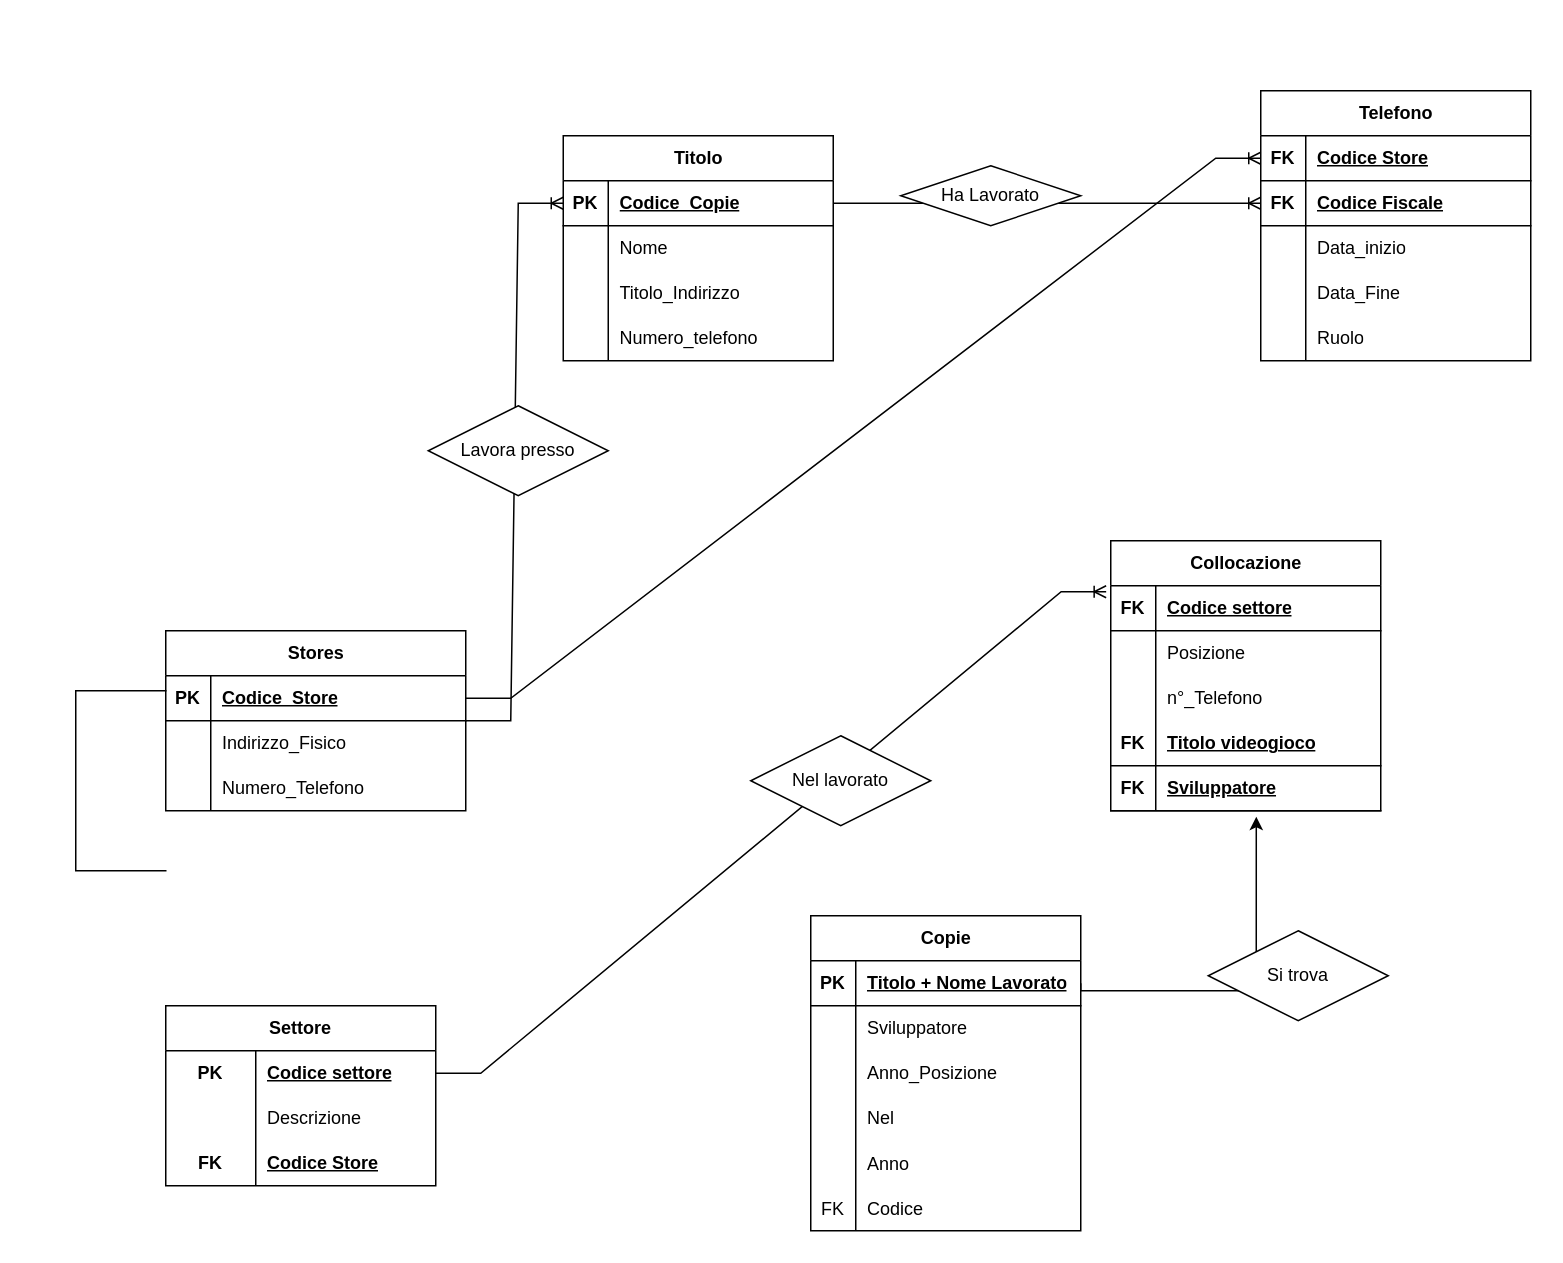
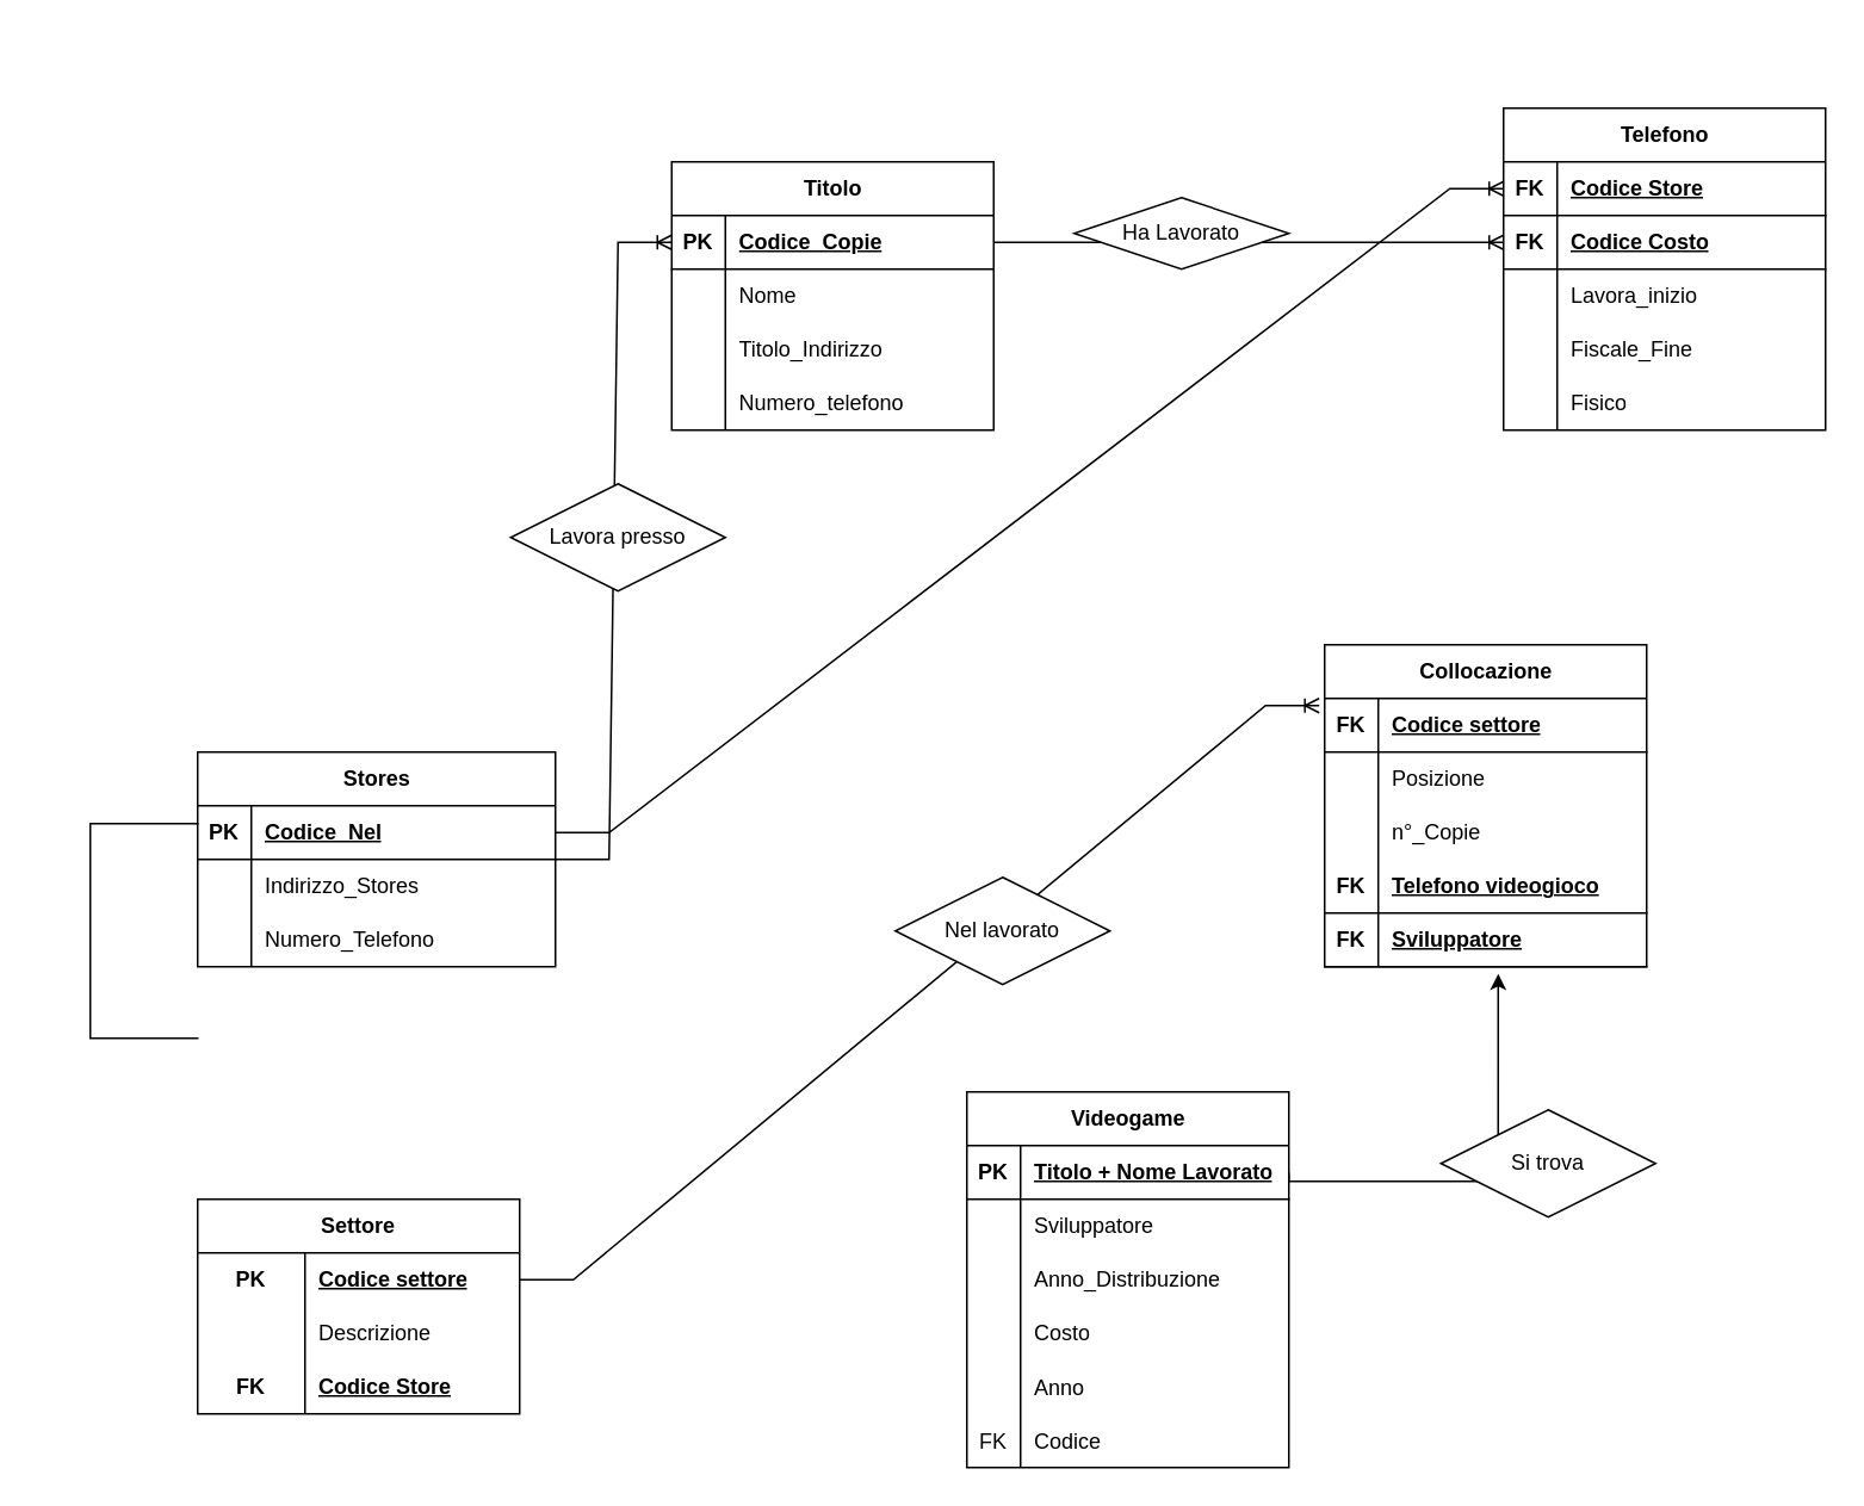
- <mxCell id="51" value="Codice Fiscale" style="shape=partialRectangle;connectable=0;fillColor=none;top=0;left=0;bottom=0;right=0;align=left;spacingLeft=6;fontStyle=5;overflow=hidden;whiteSpace=wrap;html=1;shadow=0;" vertex="1" parent="49"><mxGeometry x="30" width="150" height="30" as="geometry"><mxRectangle width="150" height="30" as="alternateBounds" /></mxGeometry></mxCell>
+ <mxCell id="51" value="Codice Costo" style="shape=partialRectangle;connectable=0;fillColor=none;top=0;left=0;bottom=0;right=0;align=left;spacingLeft=6;fontStyle=5;overflow=hidden;whiteSpace=wrap;html=1;shadow=0;" vertex="1" parent="49"><mxGeometry x="30" width="150" height="30" as="geometry"><mxRectangle width="150" height="30" as="alternateBounds" /></mxGeometry></mxCell>
- <mxCell id="54" value="Data_inizio" style="shape=partialRectangle;connectable=0;fillColor=none;top=0;left=0;bottom=0;right=0;align=left;spacingLeft=6;overflow=hidden;whiteSpace=wrap;html=1;shadow=0;" parent="52" vertex="1"><mxGeometry x="30" width="150" height="30" as="geometry"><mxRectangle width="150" height="30" as="alternateBounds" /></mxGeometry></mxCell>
+ <mxCell id="54" value="Lavora_inizio" style="shape=partialRectangle;connectable=0;fillColor=none;top=0;left=0;bottom=0;right=0;align=left;spacingLeft=6;overflow=hidden;whiteSpace=wrap;html=1;shadow=0;" parent="52" vertex="1"><mxGeometry x="30" width="150" height="30" as="geometry"><mxRectangle width="150" height="30" as="alternateBounds" /></mxGeometry></mxCell>
- <mxCell id="57" value="Data_Fine" style="shape=partialRectangle;connectable=0;fillColor=none;top=0;left=0;bottom=0;right=0;align=left;spacingLeft=6;overflow=hidden;whiteSpace=wrap;html=1;shadow=0;" parent="55" vertex="1"><mxGeometry x="30" width="150" height="30" as="geometry"><mxRectangle width="150" height="30" as="alternateBounds" /></mxGeometry></mxCell>
+ <mxCell id="57" value="Fiscale_Fine" style="shape=partialRectangle;connectable=0;fillColor=none;top=0;left=0;bottom=0;right=0;align=left;spacingLeft=6;overflow=hidden;whiteSpace=wrap;html=1;shadow=0;" parent="55" vertex="1"><mxGeometry x="30" width="150" height="30" as="geometry"><mxRectangle width="150" height="30" as="alternateBounds" /></mxGeometry></mxCell>
- <mxCell id="60" value="Ruolo" style="shape=partialRectangle;connectable=0;fillColor=none;top=0;left=0;bottom=0;right=0;align=left;spacingLeft=6;overflow=hidden;whiteSpace=wrap;html=1;shadow=0;" parent="58" vertex="1"><mxGeometry x="30" width="150" height="30" as="geometry"><mxRectangle width="150" height="30" as="alternateBounds" /></mxGeometry></mxCell>
+ <mxCell id="60" value="Fisico" style="shape=partialRectangle;connectable=0;fillColor=none;top=0;left=0;bottom=0;right=0;align=left;spacingLeft=6;overflow=hidden;whiteSpace=wrap;html=1;shadow=0;" parent="58" vertex="1"><mxGeometry x="30" width="150" height="30" as="geometry"><mxRectangle width="150" height="30" as="alternateBounds" /></mxGeometry></mxCell>
- <mxCell id="5" value="Codice_Store" style="shape=partialRectangle;connectable=0;fillColor=none;top=0;left=0;bottom=0;right=0;align=left;spacingLeft=6;fontStyle=5;overflow=hidden;whiteSpace=wrap;html=1;shadow=0;" parent="3" vertex="1"><mxGeometry x="30" width="170" height="30" as="geometry"><mxRectangle width="170" height="30" as="alternateBounds" /></mxGeometry></mxCell>
+ <mxCell id="5" value="Codice_Nel" style="shape=partialRectangle;connectable=0;fillColor=none;top=0;left=0;bottom=0;right=0;align=left;spacingLeft=6;fontStyle=5;overflow=hidden;whiteSpace=wrap;html=1;shadow=0;" parent="3" vertex="1"><mxGeometry x="30" width="170" height="30" as="geometry"><mxRectangle width="170" height="30" as="alternateBounds" /></mxGeometry></mxCell>
- <mxCell id="70" value="n°_Telefono" style="shape=partialRectangle;connectable=0;fillColor=none;top=0;left=0;bottom=0;right=0;align=left;spacingLeft=6;overflow=hidden;whiteSpace=wrap;html=1;shadow=0;" parent="68" vertex="1"><mxGeometry x="30" width="150" height="30" as="geometry"><mxRectangle width="150" height="30" as="alternateBounds" /></mxGeometry></mxCell>
+ <mxCell id="70" value="n°_Copie" style="shape=partialRectangle;connectable=0;fillColor=none;top=0;left=0;bottom=0;right=0;align=left;spacingLeft=6;overflow=hidden;whiteSpace=wrap;html=1;shadow=0;" parent="68" vertex="1"><mxGeometry x="30" width="150" height="30" as="geometry"><mxRectangle width="150" height="30" as="alternateBounds" /></mxGeometry></mxCell>
- <mxCell id="8" value="Indirizzo_Fisico" style="shape=partialRectangle;connectable=0;fillColor=none;top=0;left=0;bottom=0;right=0;align=left;spacingLeft=6;overflow=hidden;whiteSpace=wrap;html=1;shadow=0;" parent="6" vertex="1"><mxGeometry x="30" width="170" height="30" as="geometry"><mxRectangle width="170" height="30" as="alternateBounds" /></mxGeometry></mxCell>
+ <mxCell id="8" value="Indirizzo_Stores" style="shape=partialRectangle;connectable=0;fillColor=none;top=0;left=0;bottom=0;right=0;align=left;spacingLeft=6;overflow=hidden;whiteSpace=wrap;html=1;shadow=0;" parent="6" vertex="1"><mxGeometry x="30" width="170" height="30" as="geometry"><mxRectangle width="170" height="30" as="alternateBounds" /></mxGeometry></mxCell>
- <mxCell id="73" value="Titolo videogioco" style="shape=partialRectangle;connectable=0;fillColor=none;top=0;left=0;bottom=0;right=0;align=left;spacingLeft=6;fontStyle=5;overflow=hidden;whiteSpace=wrap;html=1;shadow=0;" vertex="1" parent="71"><mxGeometry x="30" width="150" height="30" as="geometry"><mxRectangle width="150" height="30" as="alternateBounds" /></mxGeometry></mxCell>
+ <mxCell id="73" value="Telefono videogioco" style="shape=partialRectangle;connectable=0;fillColor=none;top=0;left=0;bottom=0;right=0;align=left;spacingLeft=6;fontStyle=5;overflow=hidden;whiteSpace=wrap;html=1;shadow=0;" vertex="1" parent="71"><mxGeometry x="30" width="150" height="30" as="geometry"><mxRectangle width="150" height="30" as="alternateBounds" /></mxGeometry></mxCell>
- <mxCell id="25" value="Copie" style="shape=table;startSize=30;container=1;collapsible=1;childLayout=tableLayout;fixedRows=1;rowLines=0;fontStyle=1;align=center;resizeLast=1;html=1;shadow=0;" parent="1" vertex="1"><mxGeometry x="540" y="610" width="180" height="210" as="geometry" /></mxCell>
+ <mxCell id="25" value="Videogame" style="shape=table;startSize=30;container=1;collapsible=1;childLayout=tableLayout;fixedRows=1;rowLines=0;fontStyle=1;align=center;resizeLast=1;html=1;shadow=0;" parent="1" vertex="1"><mxGeometry x="540" y="610" width="180" height="210" as="geometry" /></mxCell>
- <mxCell id="34" value="Anno_Posizione" style="shape=partialRectangle;connectable=0;fillColor=none;top=0;left=0;bottom=0;right=0;align=left;spacingLeft=6;overflow=hidden;whiteSpace=wrap;html=1;shadow=0;" parent="32" vertex="1"><mxGeometry x="30" width="150" height="30" as="geometry"><mxRectangle width="150" height="30" as="alternateBounds" /></mxGeometry></mxCell>
+ <mxCell id="34" value="Anno_Distribuzione" style="shape=partialRectangle;connectable=0;fillColor=none;top=0;left=0;bottom=0;right=0;align=left;spacingLeft=6;overflow=hidden;whiteSpace=wrap;html=1;shadow=0;" parent="32" vertex="1"><mxGeometry x="30" width="150" height="30" as="geometry"><mxRectangle width="150" height="30" as="alternateBounds" /></mxGeometry></mxCell>
- <mxCell id="37" value="Nel" style="shape=partialRectangle;connectable=0;fillColor=none;top=0;left=0;bottom=0;right=0;align=left;spacingLeft=6;overflow=hidden;whiteSpace=wrap;html=1;shadow=0;" parent="35" vertex="1"><mxGeometry x="30" width="150" height="30" as="geometry"><mxRectangle width="150" height="30" as="alternateBounds" /></mxGeometry></mxCell>
+ <mxCell id="37" value="Costo" style="shape=partialRectangle;connectable=0;fillColor=none;top=0;left=0;bottom=0;right=0;align=left;spacingLeft=6;overflow=hidden;whiteSpace=wrap;html=1;shadow=0;" parent="35" vertex="1"><mxGeometry x="30" width="150" height="30" as="geometry"><mxRectangle width="150" height="30" as="alternateBounds" /></mxGeometry></mxCell>
